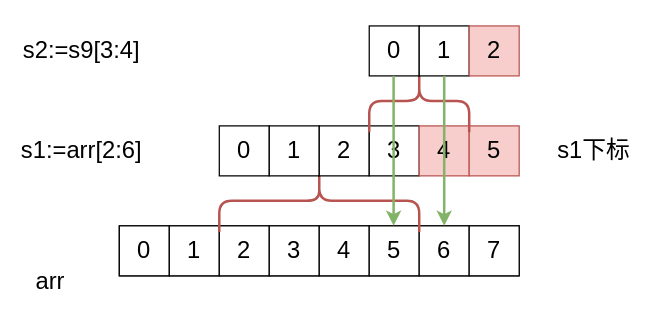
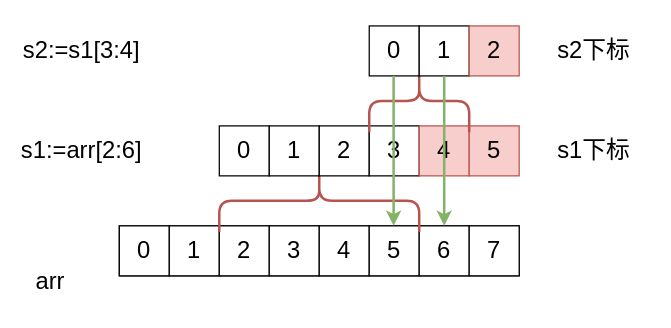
- <mxCell id="19" value="&lt;font style=&quot;font-size: 19px&quot;&gt;s2:=s9[3:4]&lt;/font&gt;" style="text;html=1;strokeColor=none;fillColor=none;align=center;verticalAlign=middle;whiteSpace=wrap;rounded=0;" vertex="1" parent="1"><mxGeometry x="45" y="30" width="40" height="20" as="geometry" /></mxCell>
+ <mxCell id="19" value="&lt;font style=&quot;font-size: 19px&quot;&gt;s2:=s1[3:4]&lt;/font&gt;" style="text;html=1;strokeColor=none;fillColor=none;align=center;verticalAlign=middle;whiteSpace=wrap;rounded=0;" vertex="1" parent="1"><mxGeometry x="45" y="30" width="40" height="20" as="geometry" /></mxCell>
+ <mxCell id="26" value="&lt;font style=&quot;font-size: 19px&quot;&gt;s2下标&lt;/font&gt;" style="text;html=1;strokeColor=none;fillColor=none;align=center;verticalAlign=middle;whiteSpace=wrap;rounded=0;" vertex="1" parent="1"><mxGeometry x="435" y="30" width="80" height="20" as="geometry" /></mxCell>
